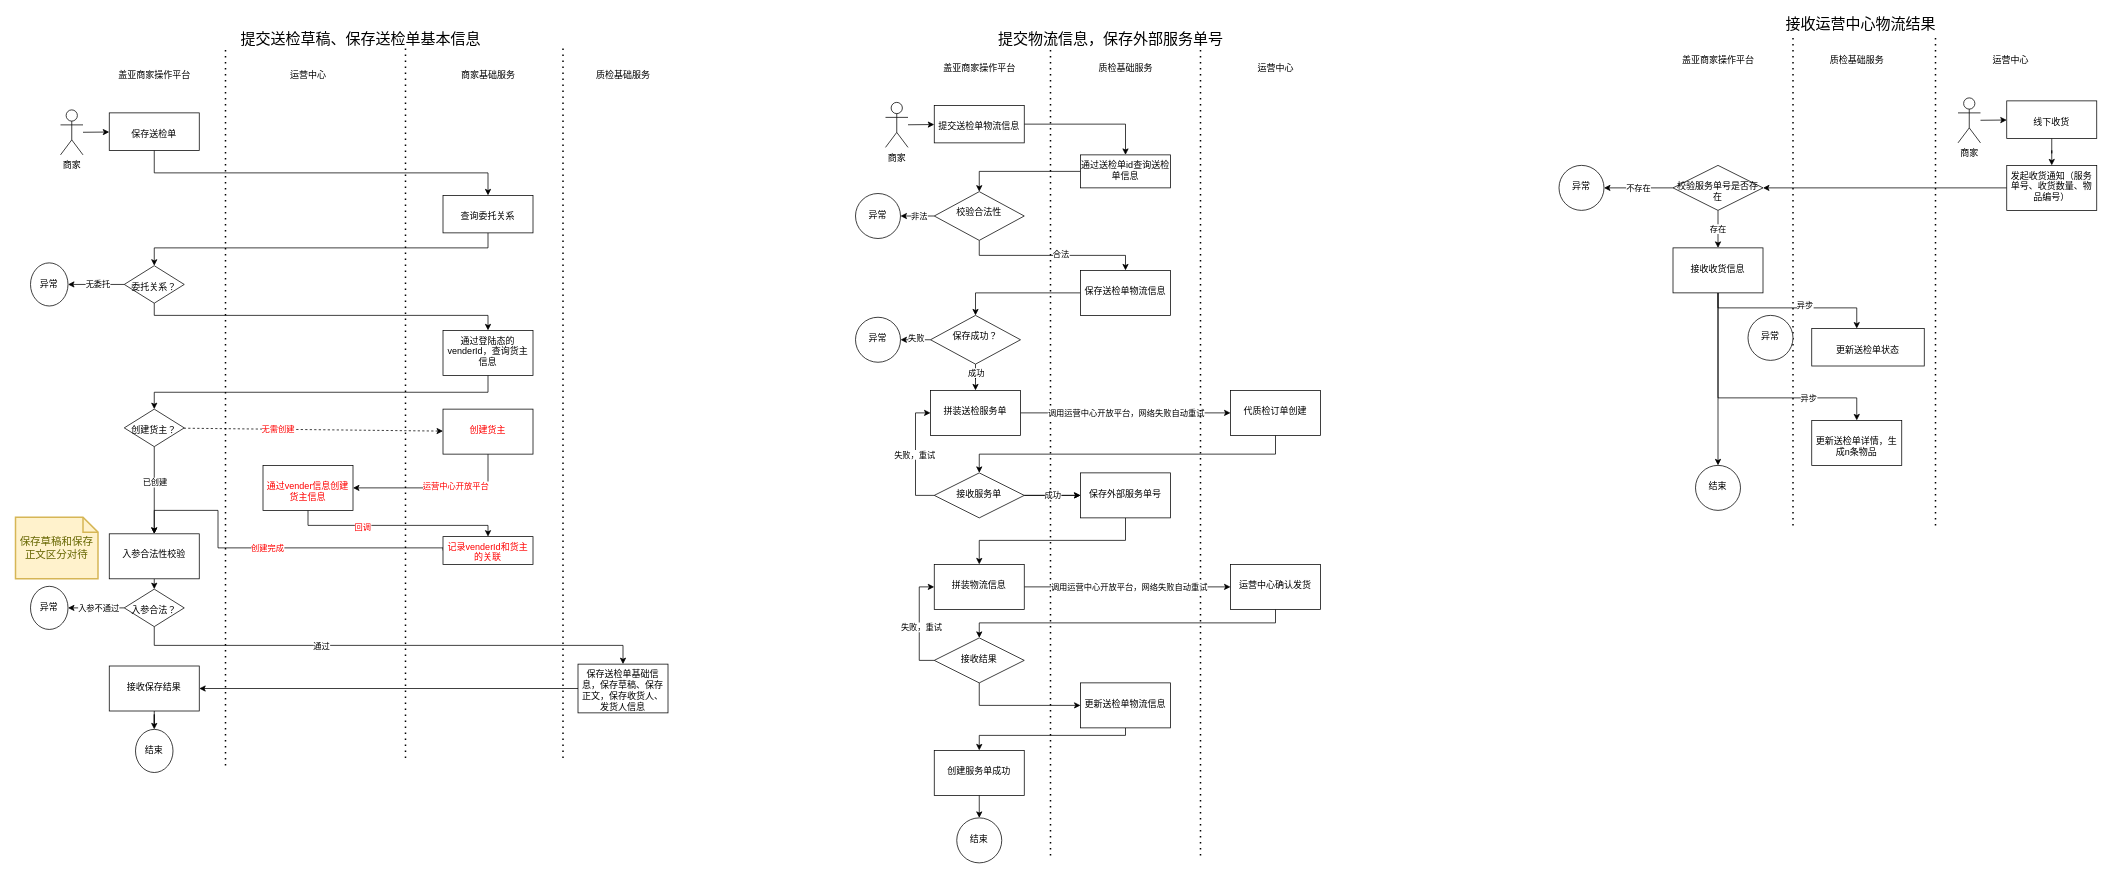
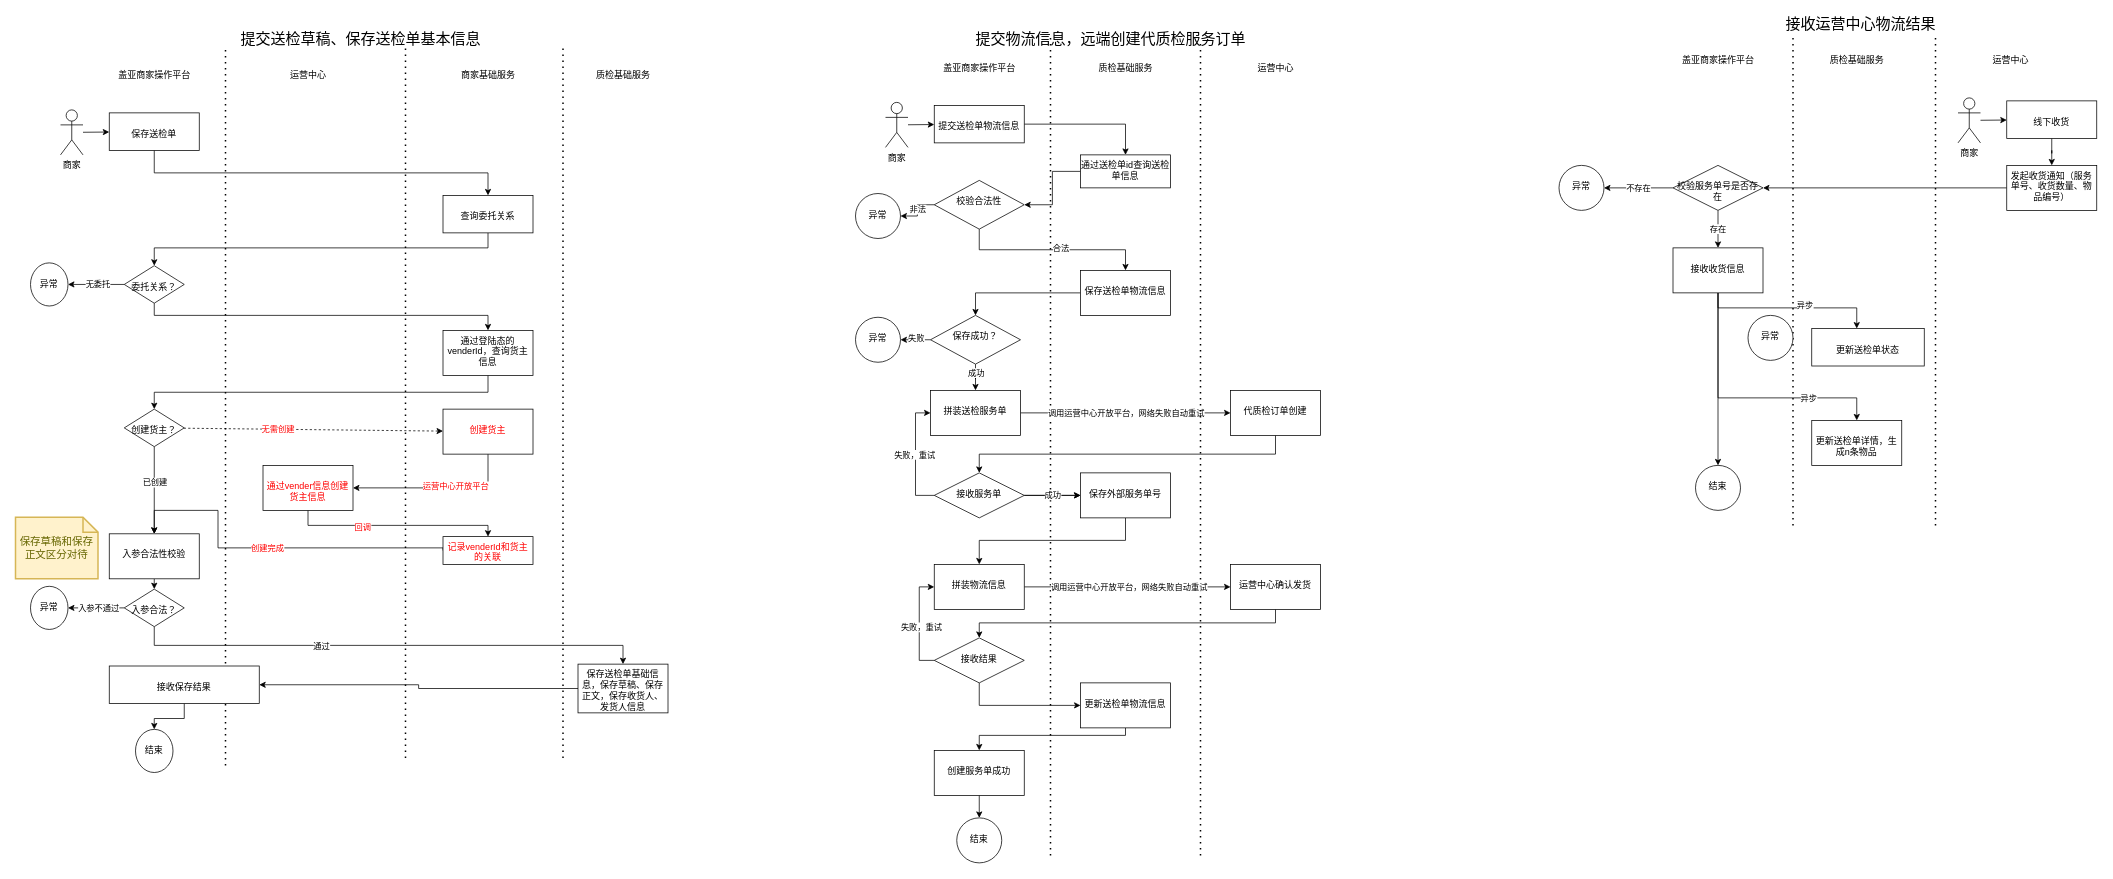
- <mxCell id="107" value="&lt;span style=&quot;font-size: 20px&quot;&gt;提交物流信息，保存外部服务单号&lt;/span&gt;" style="text;html=1;align=center;verticalAlign=middle;resizable=0;points=[];autosize=1;" vertex="1" parent="1"><mxGeometry x="1290" y="40" width="380" height="20" as="geometry" /></mxCell>
+ <mxCell id="107" value="&lt;span style=&quot;font-size: 20px&quot;&gt;提交物流信息，远端创建代质检服务订单&lt;/span&gt;" style="text;html=1;align=center;verticalAlign=middle;resizable=0;points=[];autosize=1;" vertex="1" parent="1"><mxGeometry x="1290" y="40" width="380" height="20" as="geometry" /></mxCell>
- <mxCell id="63" value="&lt;br&gt;校验合法性" style="rhombus;whiteSpace=wrap;html=1;verticalAlign=top;" parent="1" vertex="1"><mxGeometry x="1245" y="255" width="120" height="65" as="geometry" /></mxCell>
+ <mxCell id="63" value="&lt;br&gt;校验合法性" style="rhombus;whiteSpace=wrap;html=1;verticalAlign=top;" parent="1" vertex="1"><mxGeometry x="1245" y="240" width="120" height="65" as="geometry" /></mxCell>
- <mxCell id="47" value="&lt;br&gt;接收保存结果" style="whiteSpace=wrap;html=1;verticalAlign=top;" parent="1" vertex="1"><mxGeometry x="145" y="887.5" width="120" height="60" as="geometry" /></mxCell>
+ <mxCell id="47" value="&lt;br&gt;接收保存结果" style="whiteSpace=wrap;html=1;verticalAlign=top;" parent="1" vertex="1"><mxGeometry x="145" y="887.5" width="200" height="50" as="geometry" /></mxCell>
